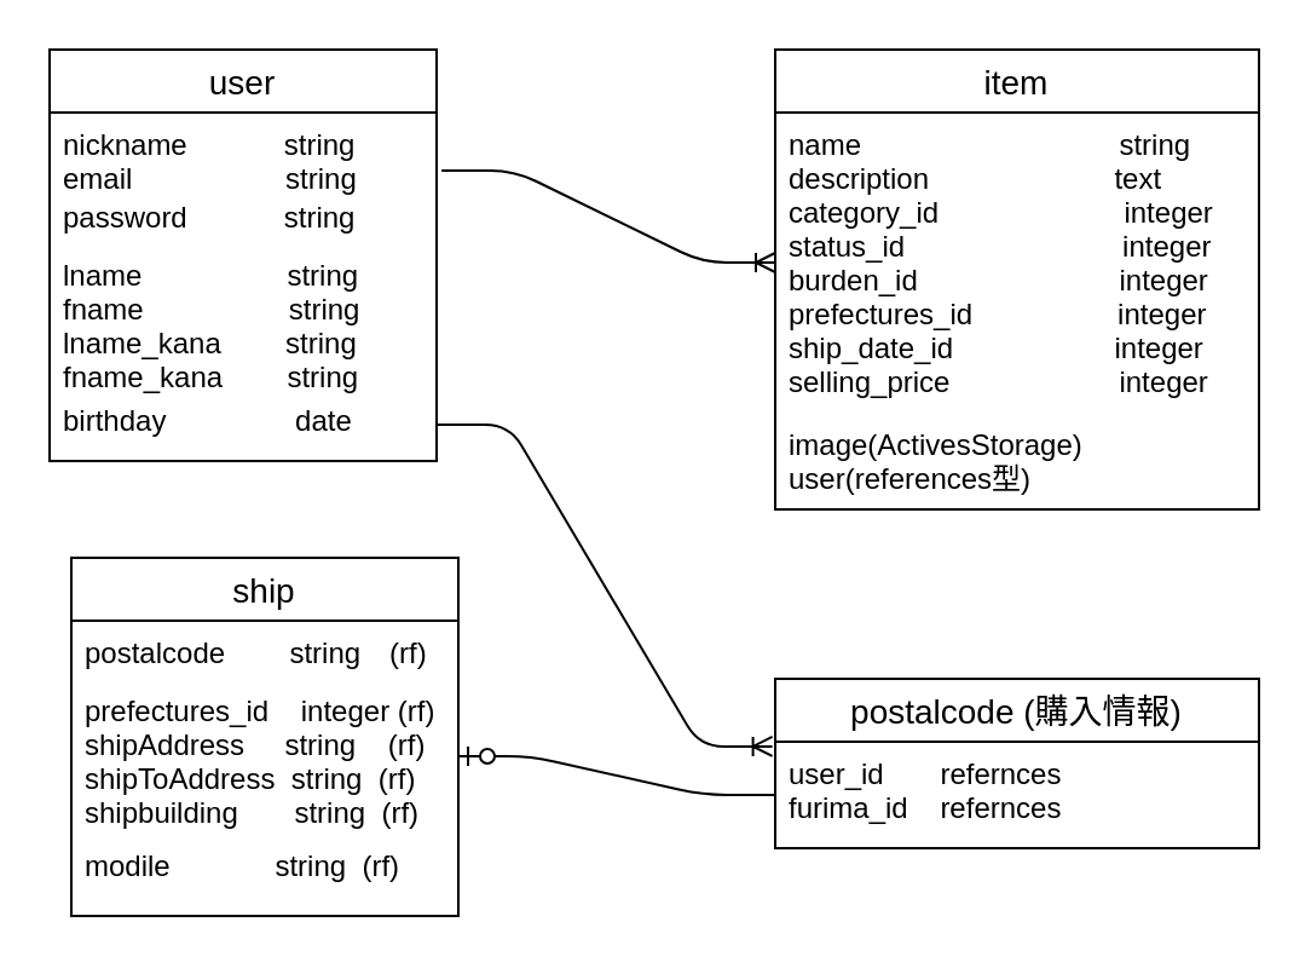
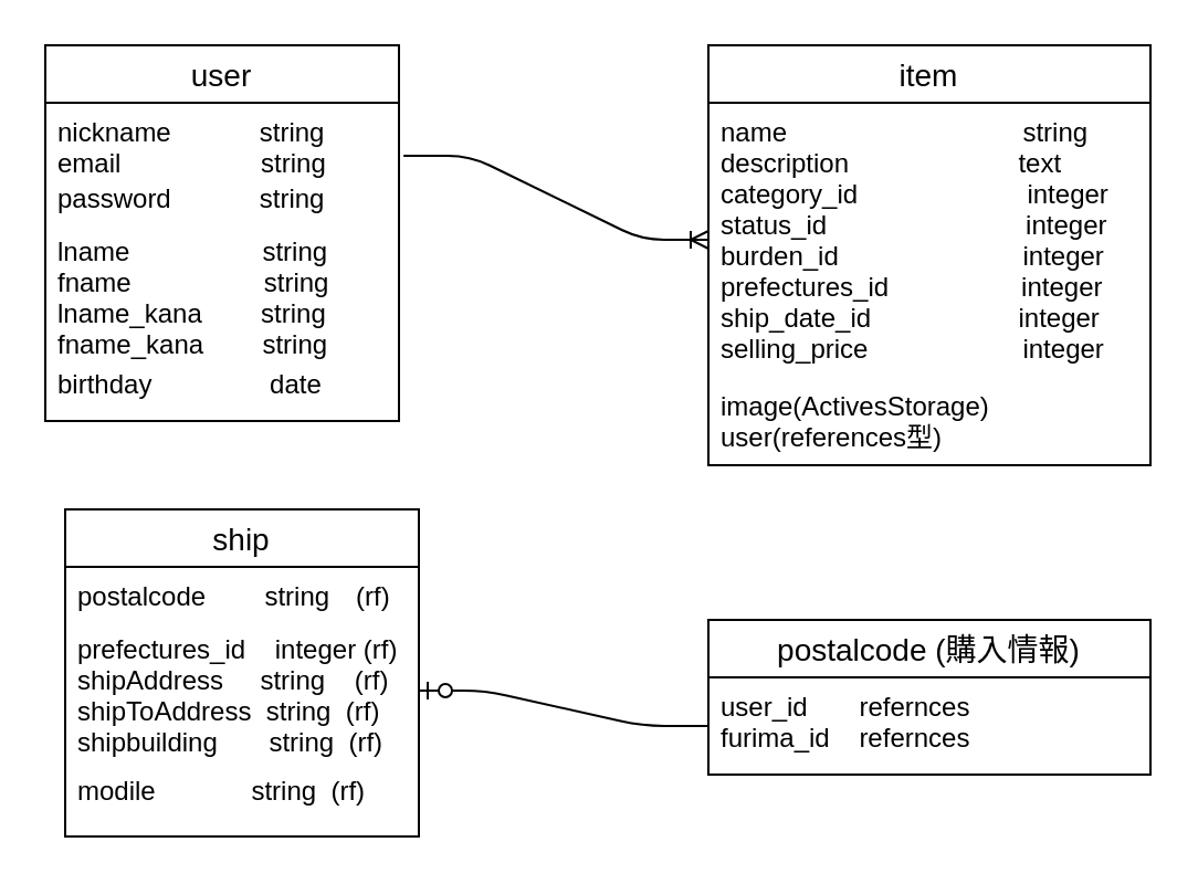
- <mxCell id="8" value="" style="edgeStyle=entityRelationEdgeStyle;fontSize=12;html=1;endArrow=ERoneToMany;entryX=-0.006;entryY=0.045;entryDx=0;entryDy=0;entryPerimeter=0;" parent="1" source="6" target="18" edge="1"><mxGeometry width="100" height="100" relative="1" as="geometry"><mxPoint x="60" y="290" as="sourcePoint" /><mxPoint x="160" y="190" as="targetPoint" /></mxGeometry></mxCell>
